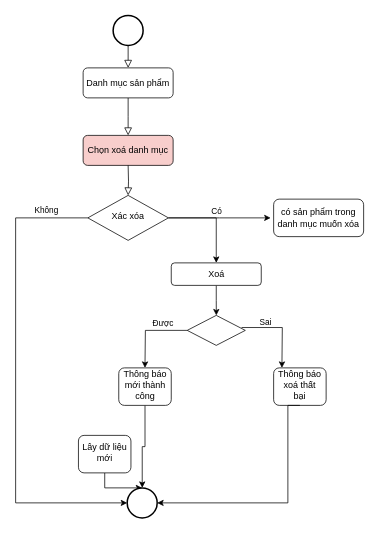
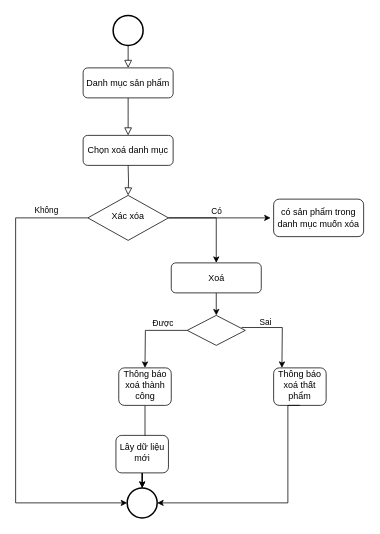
- <mxCell id="5" value="Chọn xoá danh mục" style="rounded=1;whiteSpace=wrap;html=1;fontSize=12;glass=0;strokeWidth=1;shadow=0;fillColor=#f8cecc;" parent="1" vertex="1"><mxGeometry x="110" y="180" width="120" height="40" as="geometry" /></mxCell>
+ <mxCell id="5" value="Chọn xoá danh mục" style="rounded=1;whiteSpace=wrap;html=1;fontSize=12;glass=0;strokeWidth=1;shadow=0;" parent="1" vertex="1"><mxGeometry x="110" y="180" width="120" height="40" as="geometry" /></mxCell>
- <mxCell id="13" value="Xoá" style="rounded=1;whiteSpace=wrap;html=1;fontSize=12;glass=0;strokeWidth=1;shadow=0;" parent="1" vertex="1"><mxGeometry x="227.5" y="350" width="120" height="30" as="geometry" /></mxCell>
+ <mxCell id="13" value="Xoá" style="rounded=1;whiteSpace=wrap;html=1;fontSize=12;glass=0;strokeWidth=1;shadow=0;" parent="1" vertex="1"><mxGeometry x="227.5" y="350" width="120" height="40" as="geometry" /></mxCell>
- <mxCell id="18" value="Thông báo mới thành công" style="rounded=1;whiteSpace=wrap;html=1;shadow=0;strokeWidth=1;spacing=6;spacingTop=-4;" parent="1" vertex="1"><mxGeometry x="157.5" y="490" width="70" height="50" as="geometry" /></mxCell>
+ <mxCell id="18" value="Thông báo xoá thành công" style="rounded=1;whiteSpace=wrap;html=1;shadow=0;strokeWidth=1;spacing=6;spacingTop=-4;" parent="1" vertex="1"><mxGeometry x="157.5" y="490" width="70" height="50" as="geometry" /></mxCell>
- <mxCell id="23" value="Thông báo xoá thất bại" style="rounded=1;whiteSpace=wrap;html=1;shadow=0;strokeWidth=1;spacing=6;spacingTop=-4;" parent="1" vertex="1"><mxGeometry x="364" y="490" width="70" height="50" as="geometry" /></mxCell>
+ <mxCell id="23" value="Thông báo xoá thất phẩm" style="rounded=1;whiteSpace=wrap;html=1;shadow=0;strokeWidth=1;spacing=6;spacingTop=-4;" parent="1" vertex="1"><mxGeometry x="364" y="490" width="70" height="50" as="geometry" /></mxCell>
- <mxCell id="20" value="Lây dữ liệu mới" style="rounded=1;whiteSpace=wrap;html=1;shadow=0;strokeWidth=1;spacing=6;spacingTop=-4;" parent="1" vertex="1"><mxGeometry x="103.75" y="580" width="70" height="50" as="geometry" /></mxCell>
+ <mxCell id="20" value="Lây dữ liệu mới" style="rounded=1;whiteSpace=wrap;html=1;shadow=0;strokeWidth=1;spacing=6;spacingTop=-4;" parent="1" vertex="1"><mxGeometry x="153.75" y="580" width="70" height="50" as="geometry" /></mxCell>
